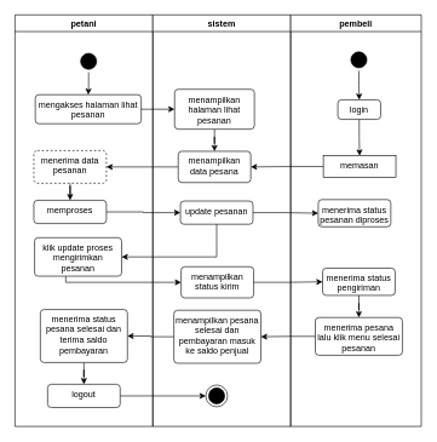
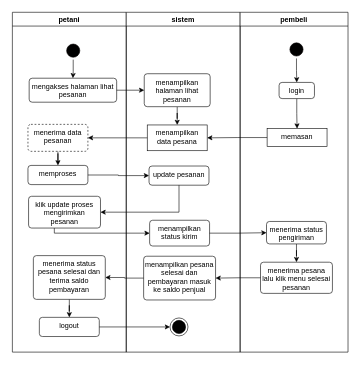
- <mxCell id="16" value="menampilkan data pesana" style="html=1;align=center;verticalAlign=top;rounded=1;absoluteArcSize=1;arcSize=10;dashed=0;whiteSpace=wrap;" vertex="1" parent="13"><mxGeometry x="35" y="188" width="100" height="43" as="geometry" /></mxCell>
+ <mxCell id="16" value="menampilkan data pesana" style="html=1;align=center;verticalAlign=top;absoluteArcSize=1;arcSize=10;dashed=0;whiteSpace=wrap;rounded=0;" vertex="1" parent="13"><mxGeometry x="35" y="188" width="100" height="43" as="geometry" /></mxCell>
- <mxCell id="36" style="edgeStyle=orthogonalEdgeStyle;rounded=0;orthogonalLoop=1;jettySize=auto;html=1;entryX=0;entryY=0.5;entryDx=0;entryDy=0;" edge="1" parent="1" source="17" target="28"><mxGeometry relative="1" as="geometry" /></mxCell>
- <mxCell id="28" value="menerima status pesanan diproses" style="html=1;align=center;verticalAlign=top;rounded=1;absoluteArcSize=1;arcSize=10;dashed=0;whiteSpace=wrap;" vertex="1" parent="22"><mxGeometry x="38" y="254.5" width="100" height="37.5" as="geometry" /></mxCell>
